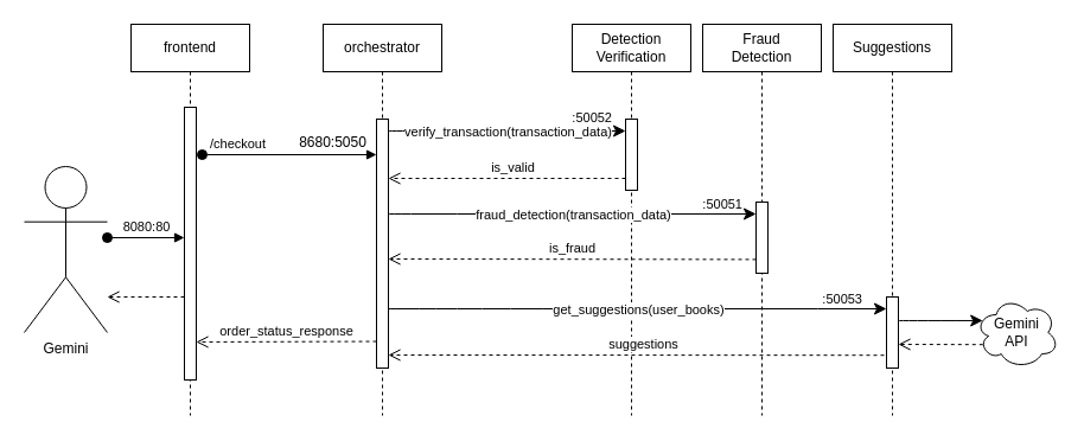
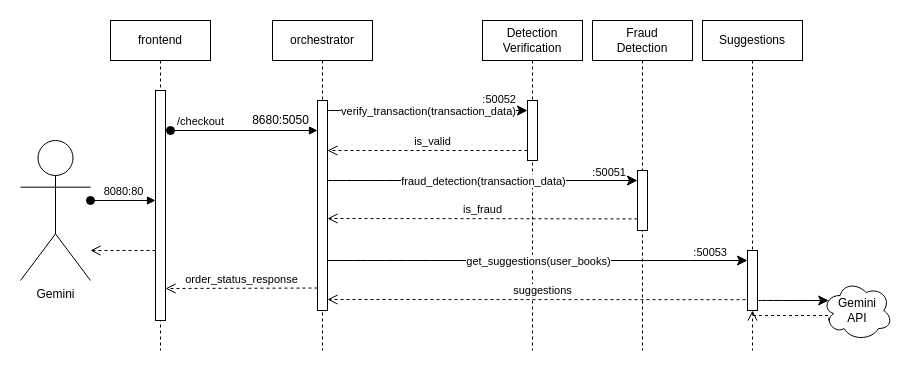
- <mxCell id="18" value="Gemini&lt;div&gt;API&lt;/div&gt;" style="ellipse;shape=cloud;whiteSpace=wrap;html=1;" vertex="1" parent="1"><mxGeometry x="822" y="250" width="70" height="60" as="geometry" /></mxCell>
+ <mxCell id="18" value="Gemini&lt;div&gt;API&lt;/div&gt;" style="ellipse;shape=cloud;whiteSpace=wrap;html=1;" vertex="1" parent="1"><mxGeometry x="822" y="280" width="70" height="60" as="geometry" /></mxCell>
